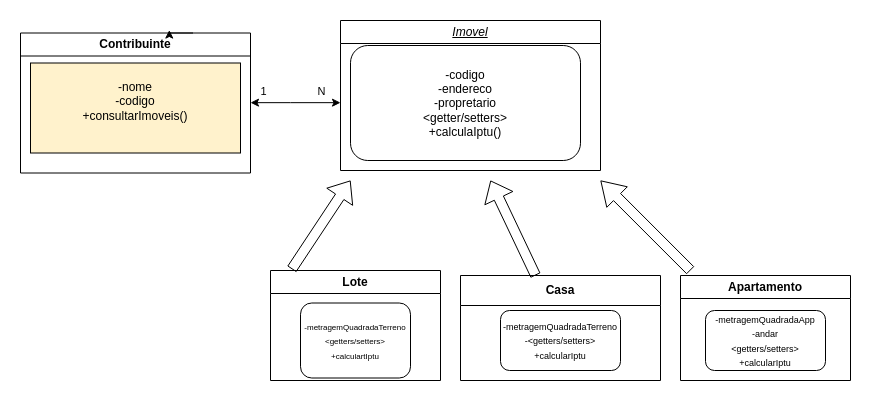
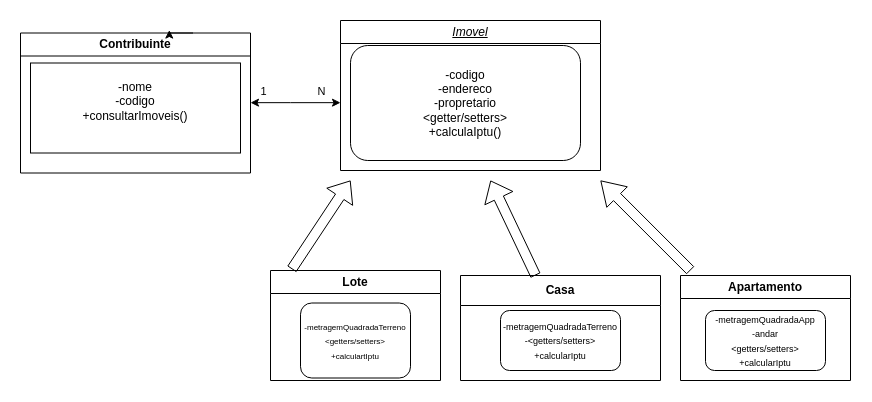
- <mxCell id="3" value="&lt;font style=&quot;vertical-align: inherit;&quot;&gt;&lt;font style=&quot;vertical-align: inherit;&quot;&gt;-nome&lt;/font&gt;&lt;/font&gt;&lt;div&gt;&lt;font style=&quot;vertical-align: inherit;&quot;&gt;&lt;font style=&quot;vertical-align: inherit;&quot;&gt;&lt;font style=&quot;vertical-align: inherit;&quot;&gt;&lt;font style=&quot;vertical-align: inherit;&quot;&gt;-codigo&lt;/font&gt;&lt;/font&gt;&lt;/font&gt;&lt;/font&gt;&lt;/div&gt;&lt;div&gt;&lt;font style=&quot;vertical-align: inherit;&quot;&gt;&lt;font style=&quot;vertical-align: inherit;&quot;&gt;&lt;font style=&quot;vertical-align: inherit;&quot;&gt;&lt;font style=&quot;vertical-align: inherit;&quot;&gt;+consultarImoveis()&lt;/font&gt;&lt;/font&gt;&lt;/font&gt;&lt;/font&gt;&lt;/div&gt;&lt;div&gt;&lt;font style=&quot;vertical-align: inherit;&quot;&gt;&lt;font style=&quot;vertical-align: inherit;&quot;&gt;&lt;font style=&quot;vertical-align: inherit;&quot;&gt;&lt;font style=&quot;vertical-align: inherit;&quot;&gt;&lt;br&gt;&lt;/font&gt;&lt;/font&gt;&lt;/font&gt;&lt;/font&gt;&lt;/div&gt;" style="whiteSpace=wrap;html=1;fillColor=#fff2cc;" vertex="1" parent="2"><mxGeometry x="10" y="30" width="210" height="90" as="geometry" /></mxCell>
+ <mxCell id="3" value="&lt;font style=&quot;vertical-align: inherit;&quot;&gt;&lt;font style=&quot;vertical-align: inherit;&quot;&gt;-nome&lt;/font&gt;&lt;/font&gt;&lt;div&gt;&lt;font style=&quot;vertical-align: inherit;&quot;&gt;&lt;font style=&quot;vertical-align: inherit;&quot;&gt;&lt;font style=&quot;vertical-align: inherit;&quot;&gt;&lt;font style=&quot;vertical-align: inherit;&quot;&gt;-codigo&lt;/font&gt;&lt;/font&gt;&lt;/font&gt;&lt;/font&gt;&lt;/div&gt;&lt;div&gt;&lt;font style=&quot;vertical-align: inherit;&quot;&gt;&lt;font style=&quot;vertical-align: inherit;&quot;&gt;&lt;font style=&quot;vertical-align: inherit;&quot;&gt;&lt;font style=&quot;vertical-align: inherit;&quot;&gt;+consultarImoveis()&lt;/font&gt;&lt;/font&gt;&lt;/font&gt;&lt;/font&gt;&lt;/div&gt;&lt;div&gt;&lt;font style=&quot;vertical-align: inherit;&quot;&gt;&lt;font style=&quot;vertical-align: inherit;&quot;&gt;&lt;font style=&quot;vertical-align: inherit;&quot;&gt;&lt;font style=&quot;vertical-align: inherit;&quot;&gt;&lt;br&gt;&lt;/font&gt;&lt;/font&gt;&lt;/font&gt;&lt;/font&gt;&lt;/div&gt;" style="whiteSpace=wrap;html=1;" vertex="1" parent="2"><mxGeometry x="10" y="30" width="210" height="90" as="geometry" /></mxCell>
